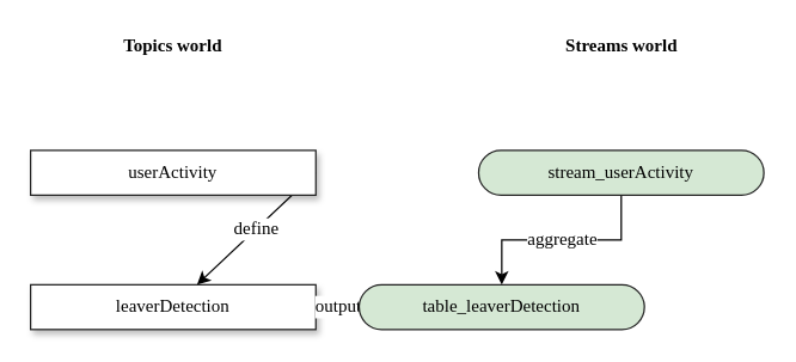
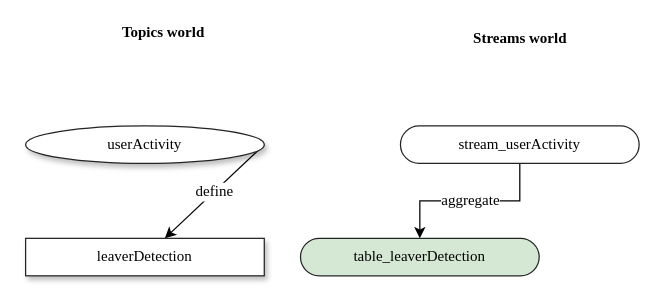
- <mxCell id="9" value="Topics world" style="text;html=1;strokeColor=none;fillColor=none;align=center;verticalAlign=middle;whiteSpace=wrap;rounded=0;shadow=0;comic=0;fontFamily=Verdana;fontSize=12;fontStyle=1" vertex="1" parent="1"><mxGeometry x="68.25" y="20" width="94.5" height="20" as="geometry" /></mxCell>
+ <mxCell id="9" value="Topics world" style="text;html=1;strokeColor=none;fillColor=none;align=center;verticalAlign=middle;whiteSpace=wrap;rounded=0;shadow=0;comic=0;fontFamily=Verdana;fontSize=12;fontStyle=1" vertex="1" parent="1"><mxGeometry x="83.25" y="15" width="94.5" height="20" as="geometry" /></mxCell>
- <mxCell id="6" value="userActivity" style="rounded=1;whiteSpace=wrap;html=1;fillColor=#FFFFFF;fontFamily=Verdana;strokeColor=#242424;comic=0;shadow=1;arcSize=0;" vertex="1" parent="1"><mxGeometry x="20" y="100" width="191" height="30" as="geometry" /></mxCell>
+ <mxCell id="6" value="userActivity" style="ellipse;whiteSpace=wrap;html=1;fillColor=#FFFFFF;fontFamily=Verdana;strokeColor=#242424;comic=0;shadow=1;arcSize=0;" vertex="1" parent="1"><mxGeometry x="20" y="100" width="191" height="30" as="geometry" /></mxCell>
- <mxCell id="4" value="stream_userActivity" style="rounded=1;whiteSpace=wrap;html=1;fillColor=#D5E8D4;fontFamily=Verdana;strokeColor=#242424;comic=0;shadow=0;arcSize=50;" vertex="1" parent="1"><mxGeometry x="320" y="100" width="191" height="30" as="geometry" /></mxCell>
+ <mxCell id="4" value="stream_userActivity" style="rounded=1;whiteSpace=wrap;html=1;fillColor=#ffffff;fontFamily=Verdana;strokeColor=#242424;comic=0;shadow=0;arcSize=50;" vertex="1" parent="1"><mxGeometry x="320" y="100" width="191" height="30" as="geometry" /></mxCell>
- <mxCell id="7" value="output" style="edgeStyle=orthogonalEdgeStyle;rounded=0;orthogonalLoop=1;jettySize=auto;html=1;entryX=1;entryY=0.5;entryDx=0;entryDy=0;fontFamily=Verdana;fontSize=12;" edge="1" parent="1" source="8" target="2"><mxGeometry relative="1" as="geometry" /></mxCell>
